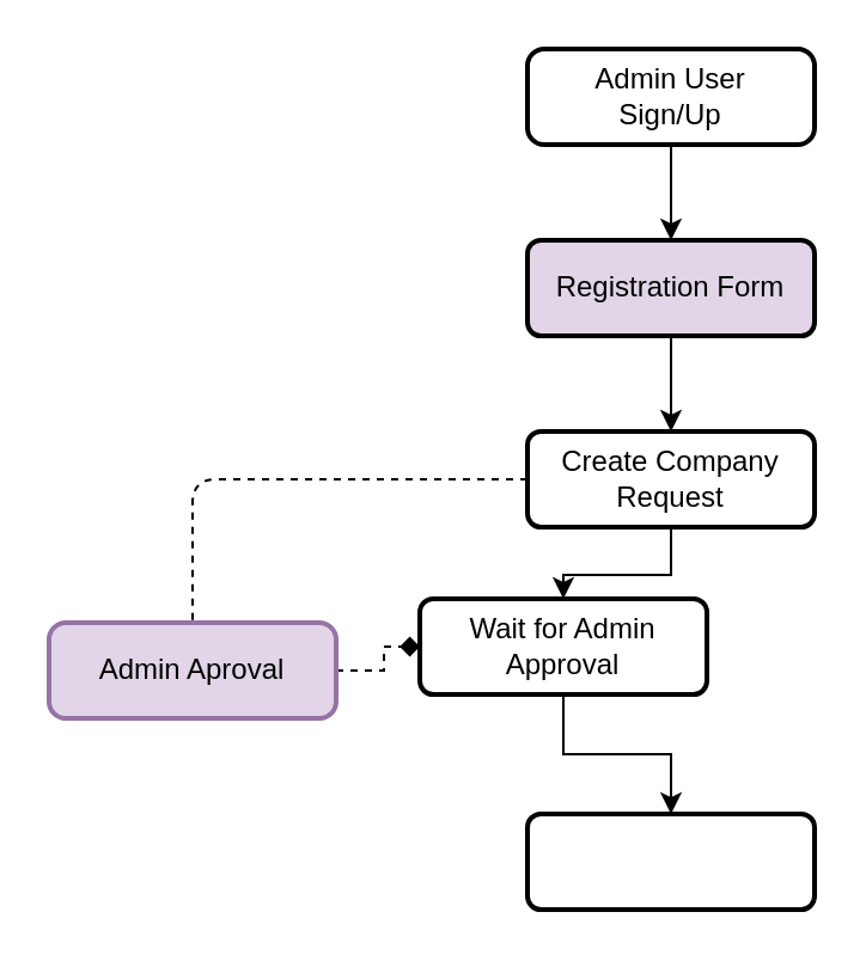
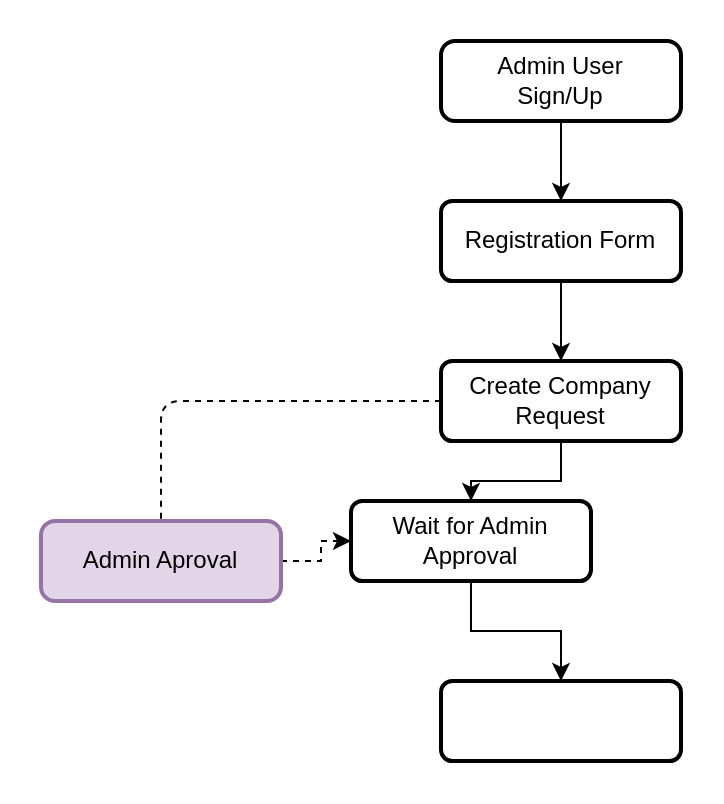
- <mxCell id="5" value="Registration Form" style="whiteSpace=wrap;html=1;rounded=1;strokeWidth=2;arcSize=14;fillColor=#e1d5e7;" vertex="1" parent="1"><mxGeometry x="220" y="100" width="120" height="40" as="geometry" /></mxCell>
+ <mxCell id="5" value="Registration Form" style="whiteSpace=wrap;html=1;rounded=1;strokeWidth=2;arcSize=14;" vertex="1" parent="1"><mxGeometry x="220" y="100" width="120" height="40" as="geometry" /></mxCell>
- <mxCell id="10" value="" style="edgeStyle=orthogonalEdgeStyle;rounded=0;orthogonalLoop=1;jettySize=auto;html=1;dashed=1;endArrow=diamond;" edge="1" parent="1" source="11" target="9"><mxGeometry relative="1" as="geometry" /></mxCell>
+ <mxCell id="10" value="" style="edgeStyle=orthogonalEdgeStyle;rounded=0;orthogonalLoop=1;jettySize=auto;html=1;dashed=1;" edge="1" parent="1" source="11" target="9"><mxGeometry relative="1" as="geometry" /></mxCell>
